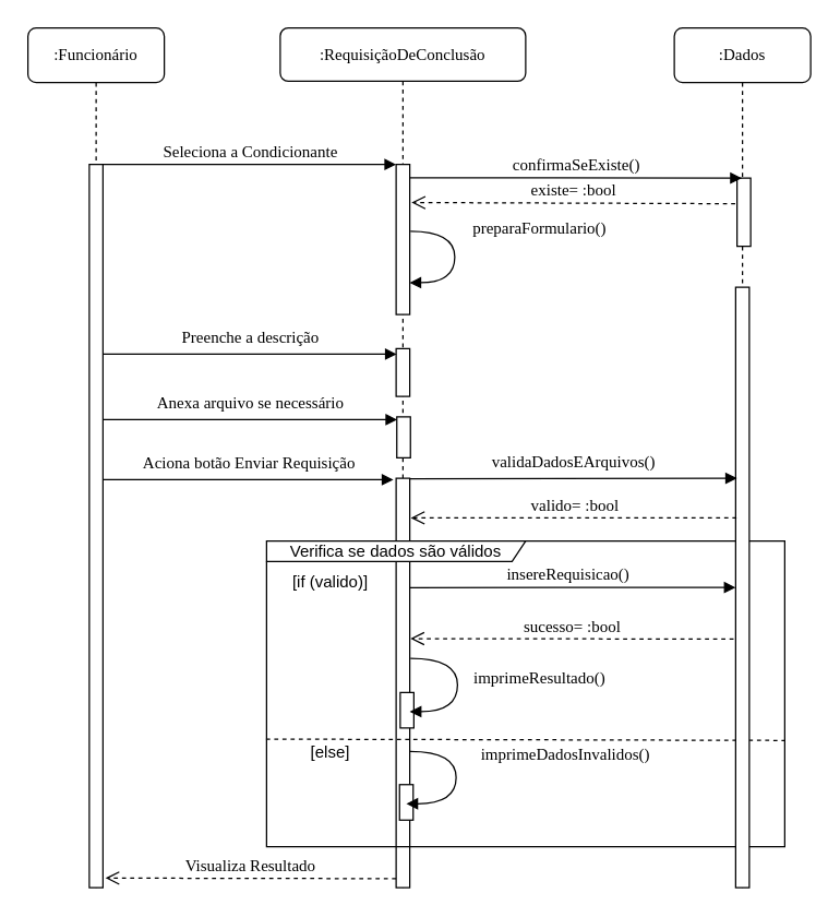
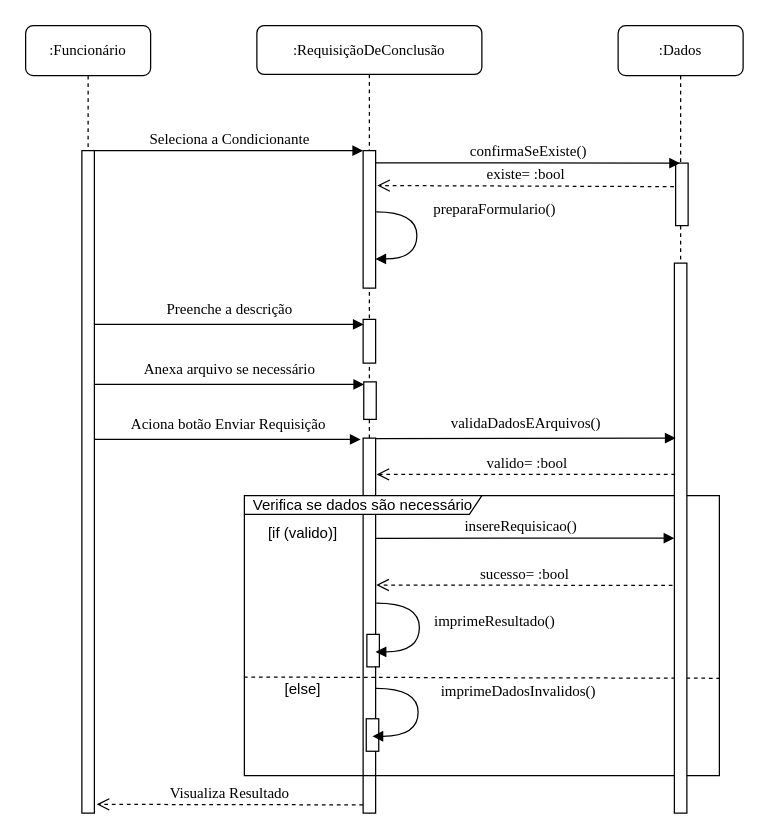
- <mxCell id="15" value="Verifica se dados são válidos" style="shape=umlFrame;whiteSpace=wrap;html=1;width=190;height=15;" vertex="1" parent="2"><mxGeometry x="-10" y="376" width="380" height="224" as="geometry" /></mxCell>
+ <mxCell id="15" value="Verifica se dados são necessário" style="shape=umlFrame;whiteSpace=wrap;html=1;width=190;height=15;" vertex="1" parent="2"><mxGeometry x="-10" y="376" width="380" height="224" as="geometry" /></mxCell>
